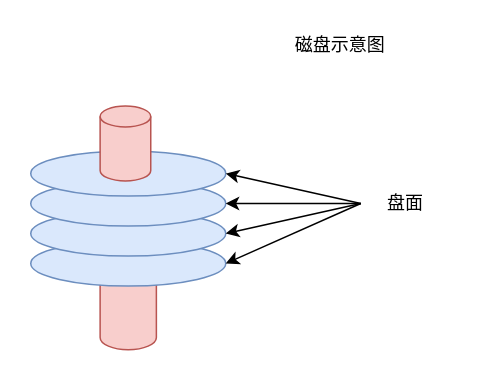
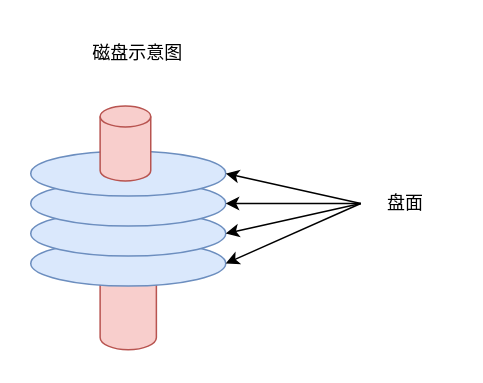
- <mxCell id="13" value="磁盘示意图" style="text;strokeColor=none;align=center;fillColor=none;html=1;verticalAlign=middle;whiteSpace=wrap;rounded=0;" vertex="1" parent="1"><mxGeometry x="188.13" y="15" width="76.87" height="30" as="geometry" /></mxCell>
+ <mxCell id="13" value="磁盘示意图" style="text;strokeColor=none;align=center;fillColor=none;html=1;verticalAlign=middle;whiteSpace=wrap;rounded=0;" vertex="1" parent="1"><mxGeometry x="53.13" y="20" width="76.87" height="30" as="geometry" /></mxCell>
